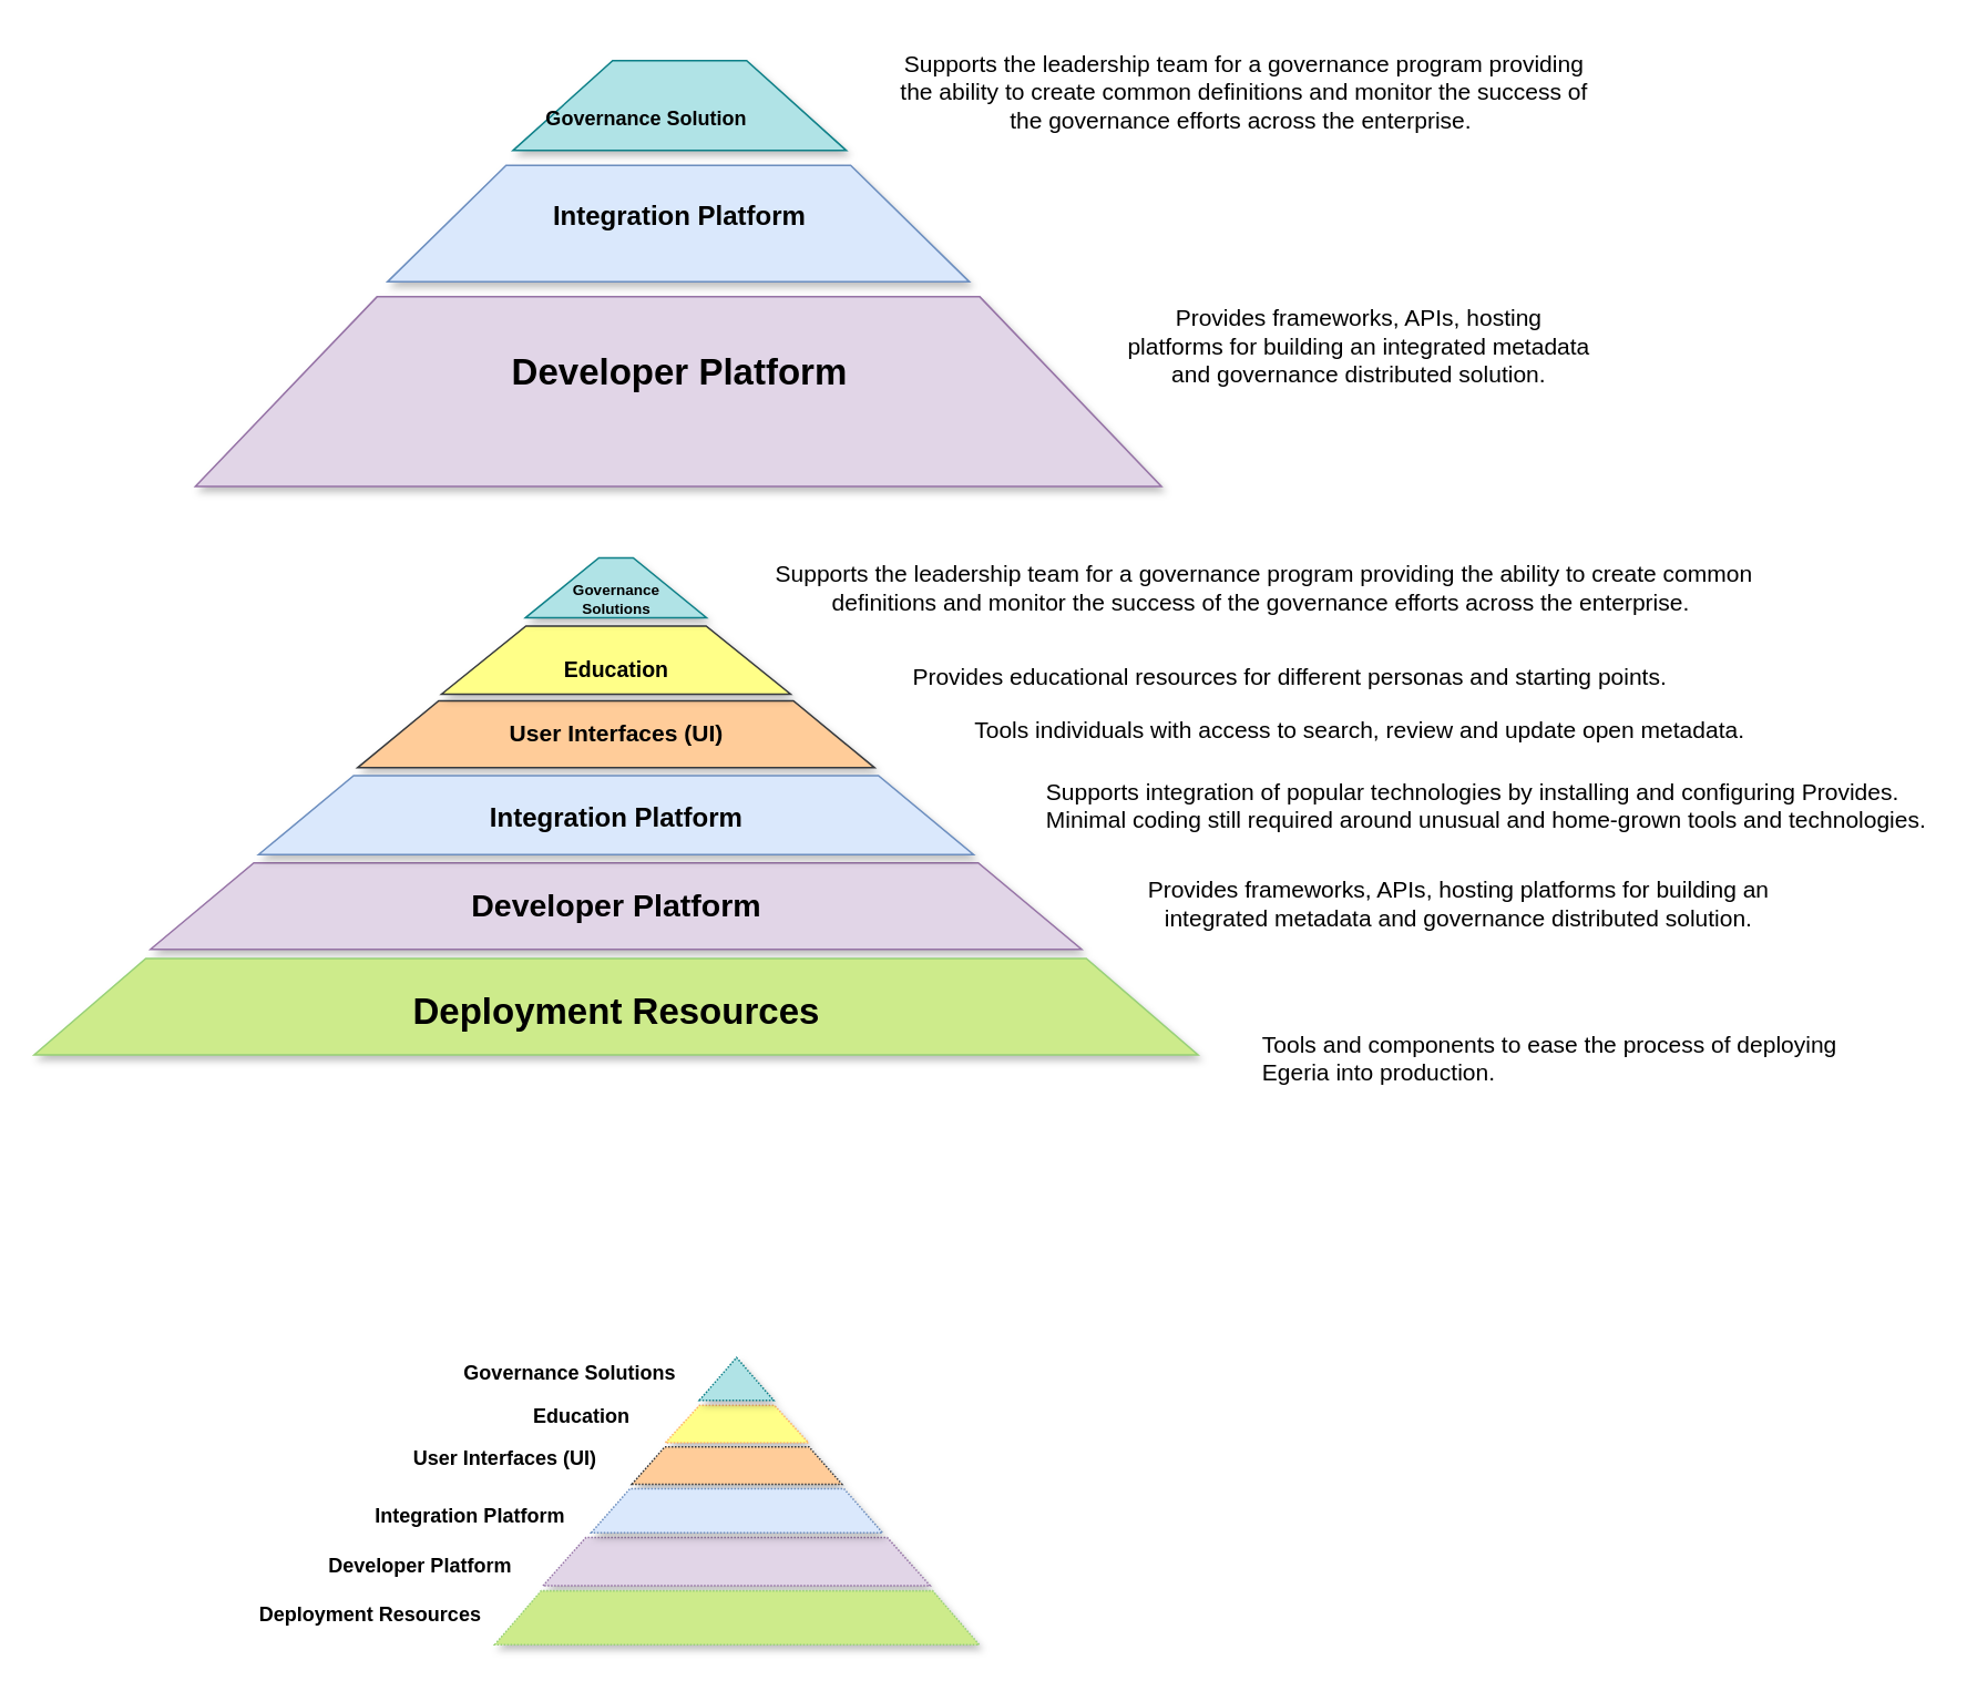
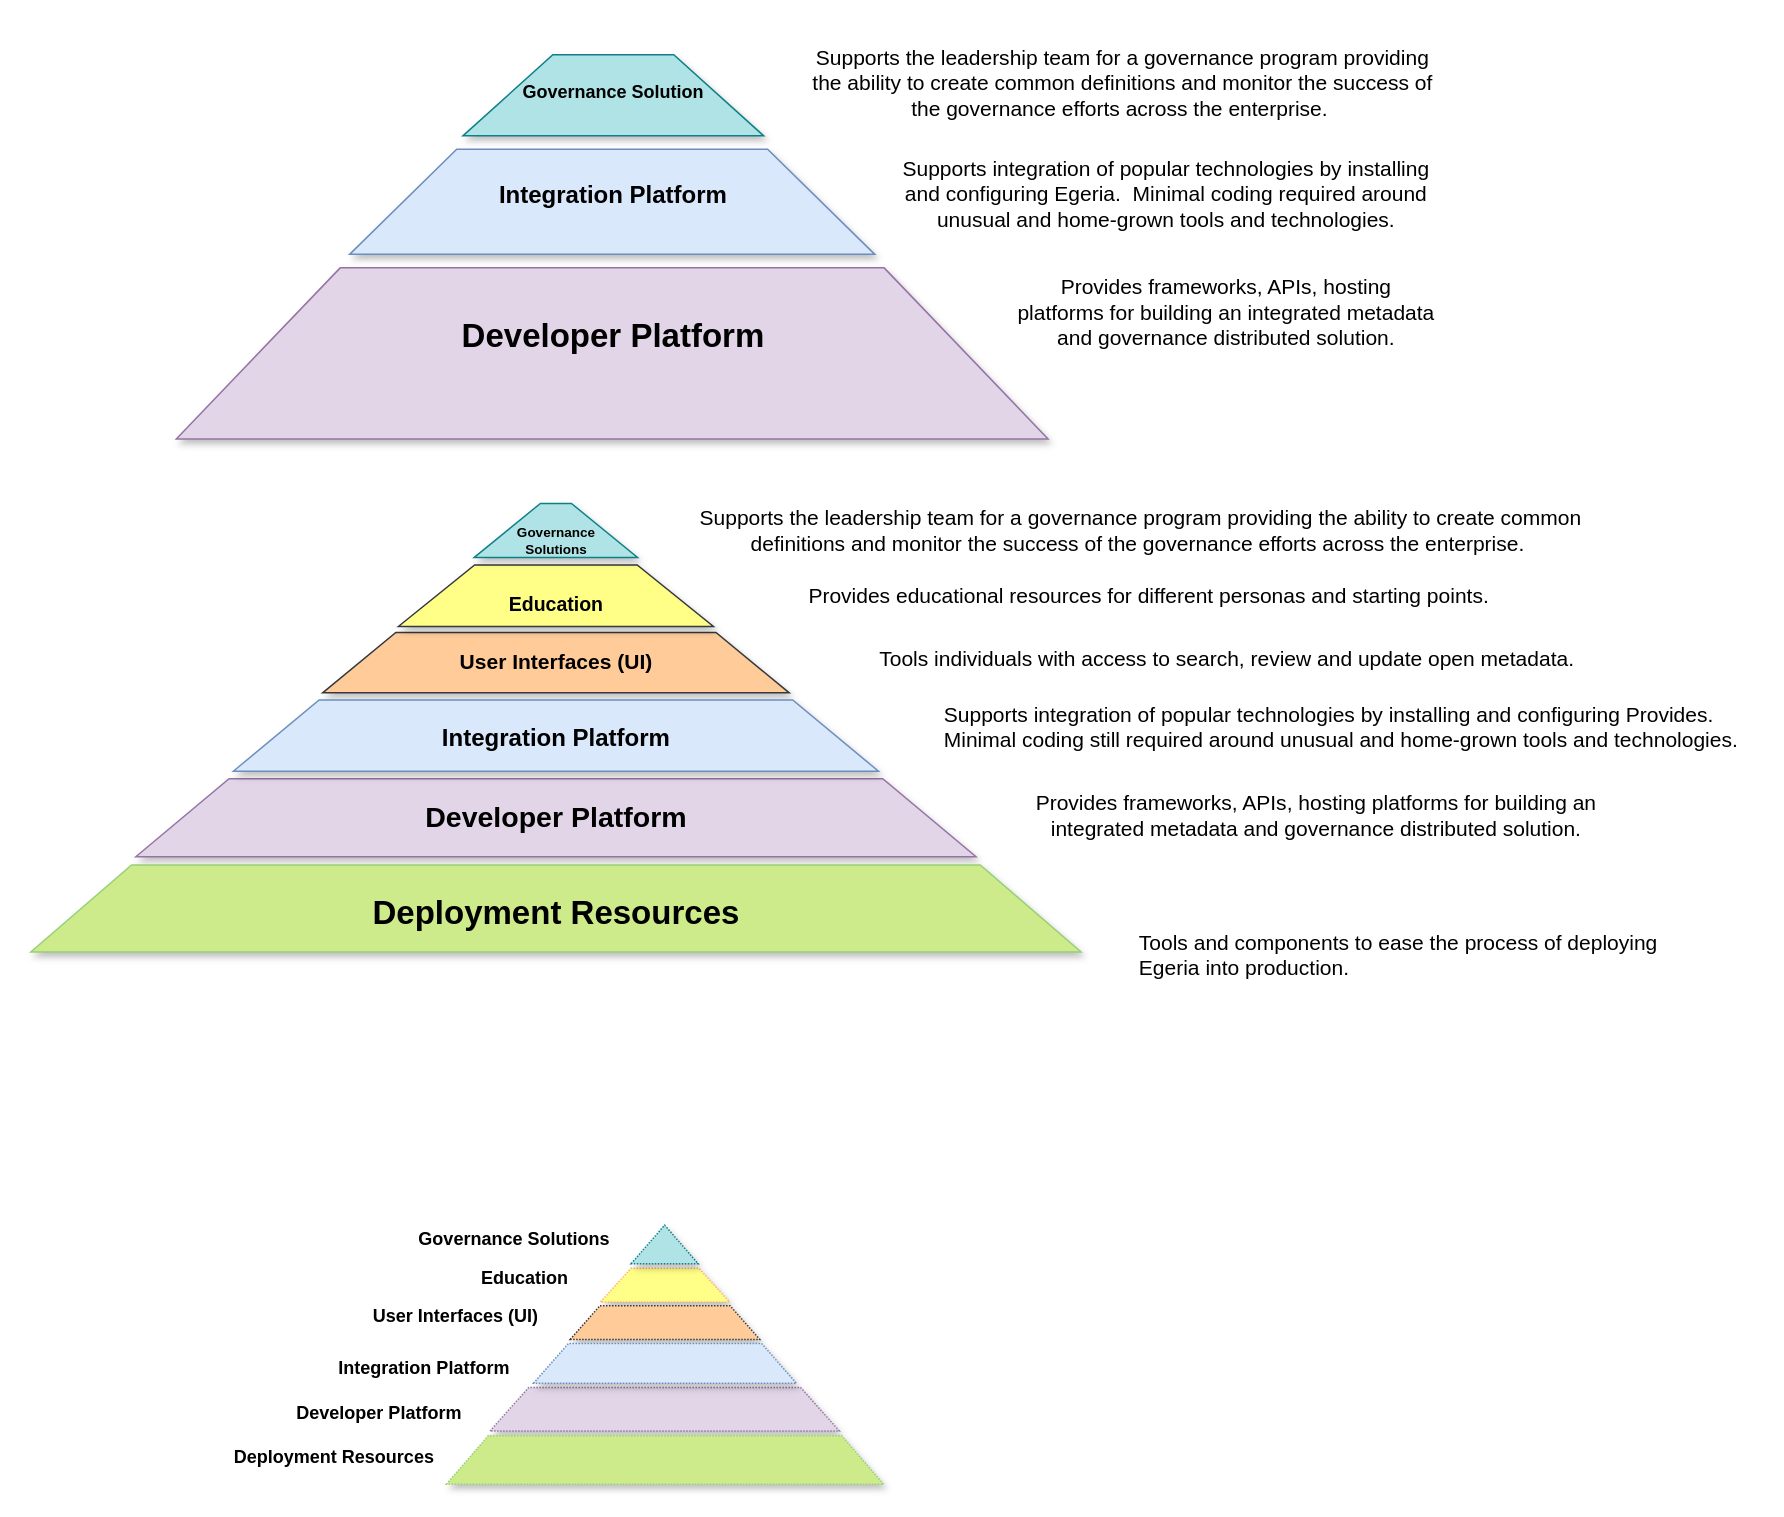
- <mxCell id="5" value="Governance Solution" style="text;html=1;align=center;verticalAlign=middle;resizable=0;points=[];;autosize=1;fontSize=12;fontStyle=1" parent="1" vertex="1"><mxGeometry x="317.5" y="61" width="140" height="20" as="geometry" /></mxCell>
+ <mxCell id="5" value="Governance Solution" style="text;html=1;align=center;verticalAlign=middle;resizable=0;points=[];;autosize=1;fontSize=12;fontStyle=1" parent="1" vertex="1"><mxGeometry x="337.5" y="51" width="140" height="20" as="geometry" /></mxCell>
+ <mxCell id="9" value="Supports integration of popular technologies by installing and configuring Egeria.&amp;nbsp; Minimal coding required around unusual and home-grown tools and technologies." style="text;html=1;strokeColor=none;fillColor=none;align=center;verticalAlign=middle;whiteSpace=wrap;rounded=0;shadow=0;glass=1;fontSize=14;fontColor=#000000;opacity=50;" parent="1" vertex="1"><mxGeometry x="597" y="94.25" width="360" height="69.5" as="geometry" /></mxCell>
- <mxCell id="23" value="Provides educational resources for different personas and starting points." style="text;html=1;align=center;verticalAlign=middle;resizable=0;points=[];;autosize=1;fontSize=14;" parent="1" vertex="1"><mxGeometry x="540.31" y="396.5" width="470" height="20" as="geometry" /></mxCell>
+ <mxCell id="23" value="Provides educational resources for different personas and starting points." style="text;html=1;align=center;verticalAlign=middle;resizable=0;points=[];;autosize=1;fontSize=14;" parent="1" vertex="1"><mxGeometry x="530.31" y="386.5" width="470" height="20" as="geometry" /></mxCell>
